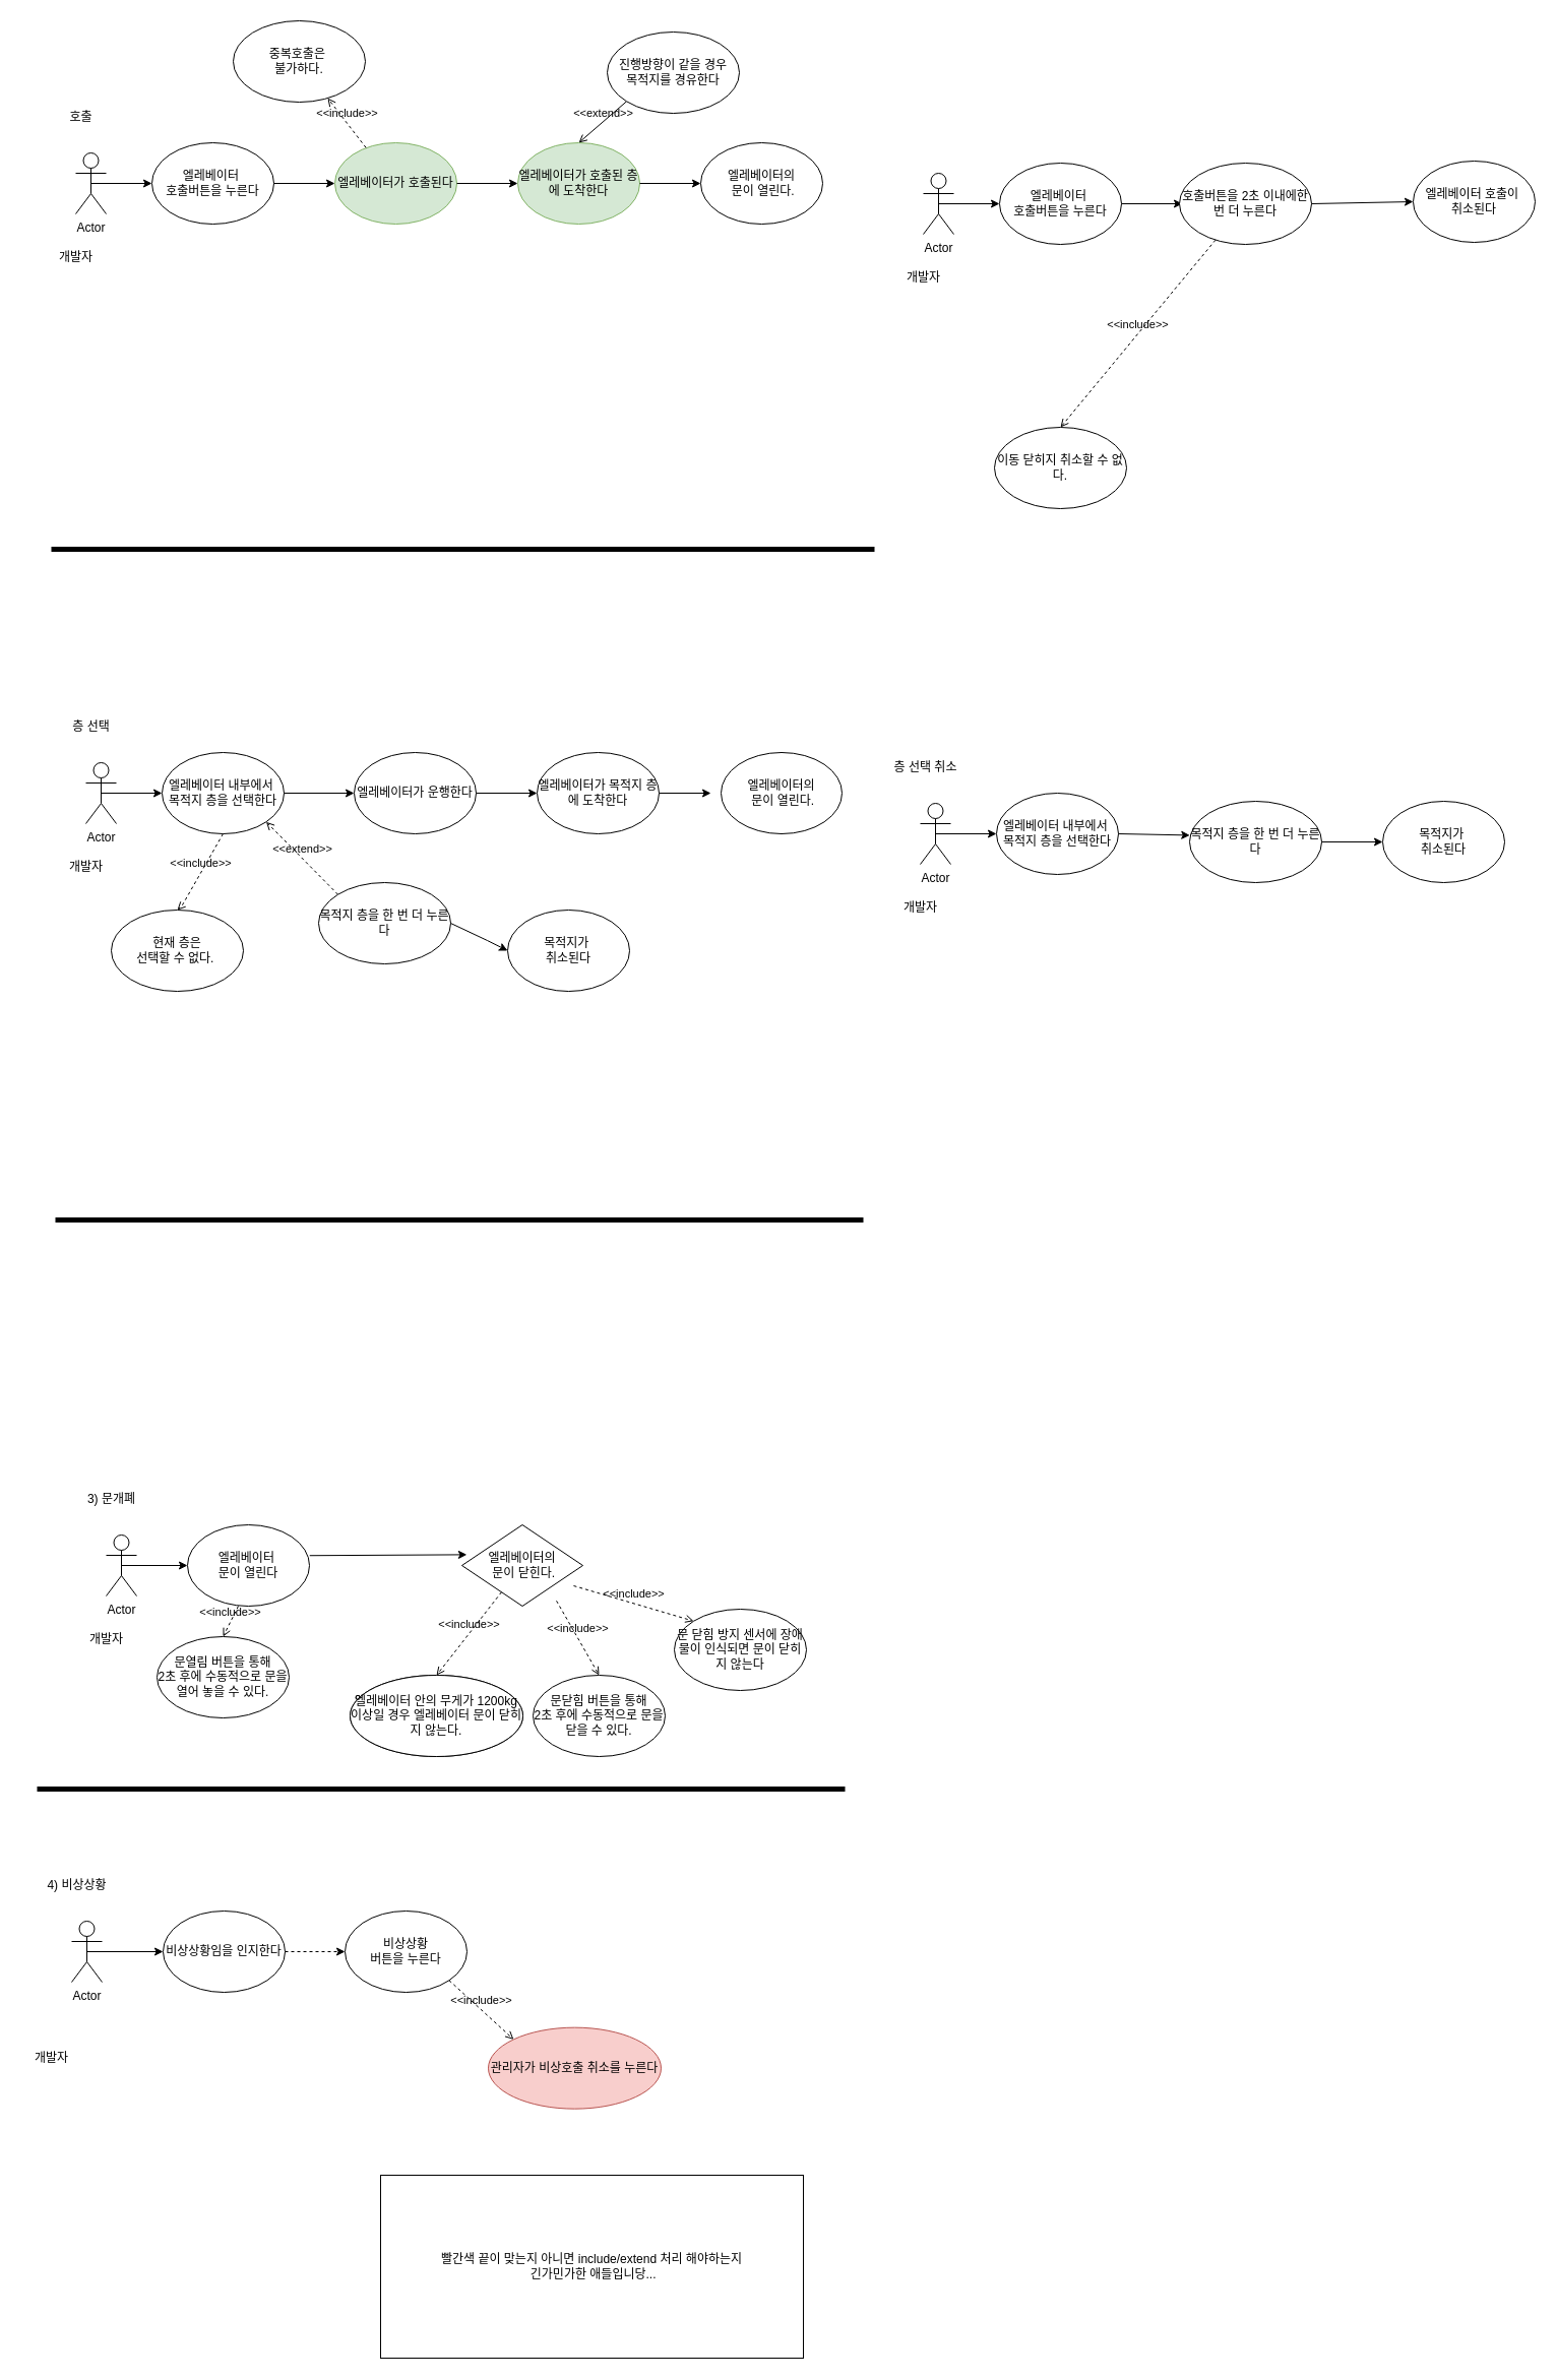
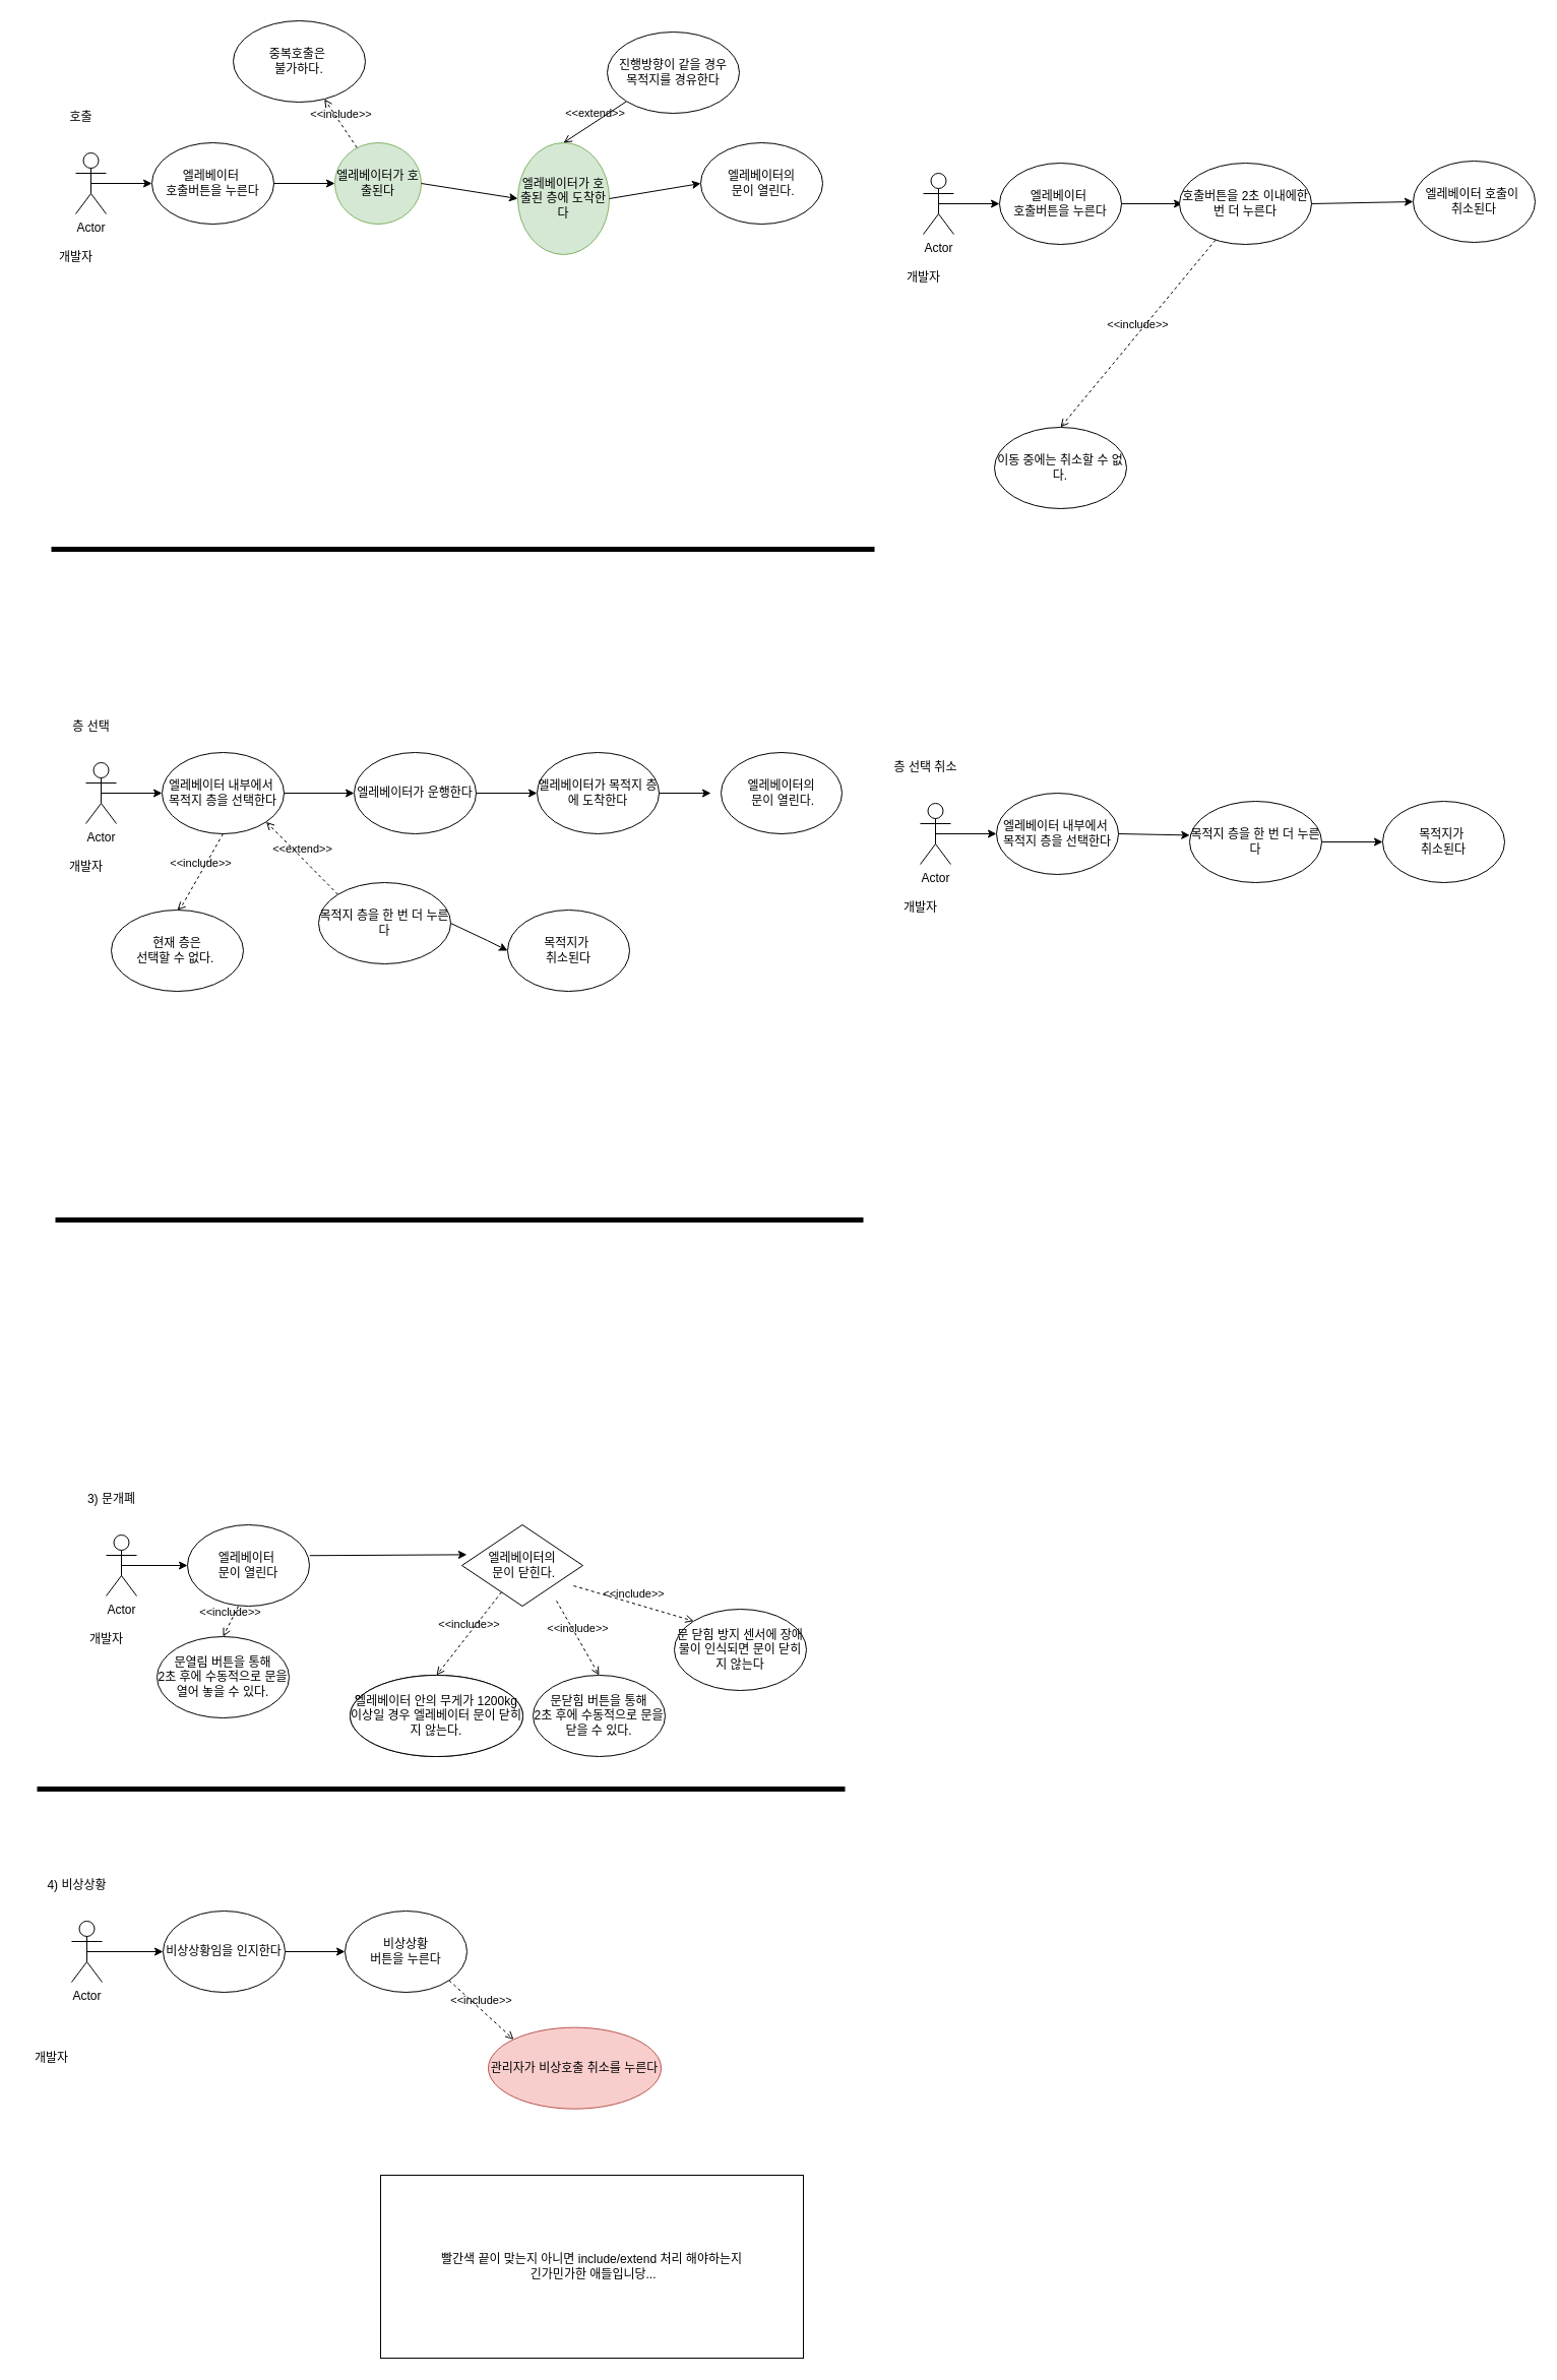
- <mxCell id="16" value="엘레베이터가 호출된다" style="ellipse;whiteSpace=wrap;html=1;fillColor=#d5e8d4;strokeColor=#82b366;" parent="1" vertex="1"><mxGeometry x="329" y="140" width="120" height="80" as="geometry" /></mxCell>
+ <mxCell id="16" value="엘레베이터가 호출된다" style="ellipse;whiteSpace=wrap;html=1;fillColor=#d5e8d4;strokeColor=#82b366;" parent="1" vertex="1"><mxGeometry x="329" y="140" width="85" height="80" as="geometry" /></mxCell>
- <mxCell id="18" value="엘레베이터가 호출된 층에 도착한다" style="ellipse;whiteSpace=wrap;html=1;fillColor=#d5e8d4;strokeColor=#82b366;" parent="1" vertex="1"><mxGeometry x="509" y="140" width="120" height="80" as="geometry" /></mxCell>
+ <mxCell id="18" value="엘레베이터가 호출된 층에 도착한다" style="ellipse;whiteSpace=wrap;html=1;fillColor=#d5e8d4;strokeColor=#82b366;" parent="1" vertex="1"><mxGeometry x="509" y="140" width="90" height="110" as="geometry" /></mxCell>
- <mxCell id="81" value="이동 닫히지 취소할 수 없다." style="ellipse;whiteSpace=wrap;html=1;" vertex="1" parent="1"><mxGeometry x="978" y="420" width="130" height="80" as="geometry" /></mxCell>
+ <mxCell id="81" value="이동 중에는 취소할 수 없다." style="ellipse;whiteSpace=wrap;html=1;" vertex="1" parent="1"><mxGeometry x="978" y="420" width="130" height="80" as="geometry" /></mxCell>
- <mxCell id="50" value="" style="endArrow=classic;html=1;rounded=0;entryX=0;entryY=0.5;entryDx=0;entryDy=0;dashed=1;" parent="1" source="26" target="49" edge="1"><mxGeometry width="50" height="50" relative="1" as="geometry"><mxPoint x="265" y="1920" as="sourcePoint" /><mxPoint x="640" y="2190" as="targetPoint" /></mxGeometry></mxCell>
+ <mxCell id="50" value="" style="endArrow=classic;html=1;rounded=0;entryX=0;entryY=0.5;entryDx=0;entryDy=0;" parent="1" source="26" target="49" edge="1"><mxGeometry width="50" height="50" relative="1" as="geometry"><mxPoint x="265" y="1920" as="sourcePoint" /><mxPoint x="640" y="2190" as="targetPoint" /></mxGeometry></mxCell>
